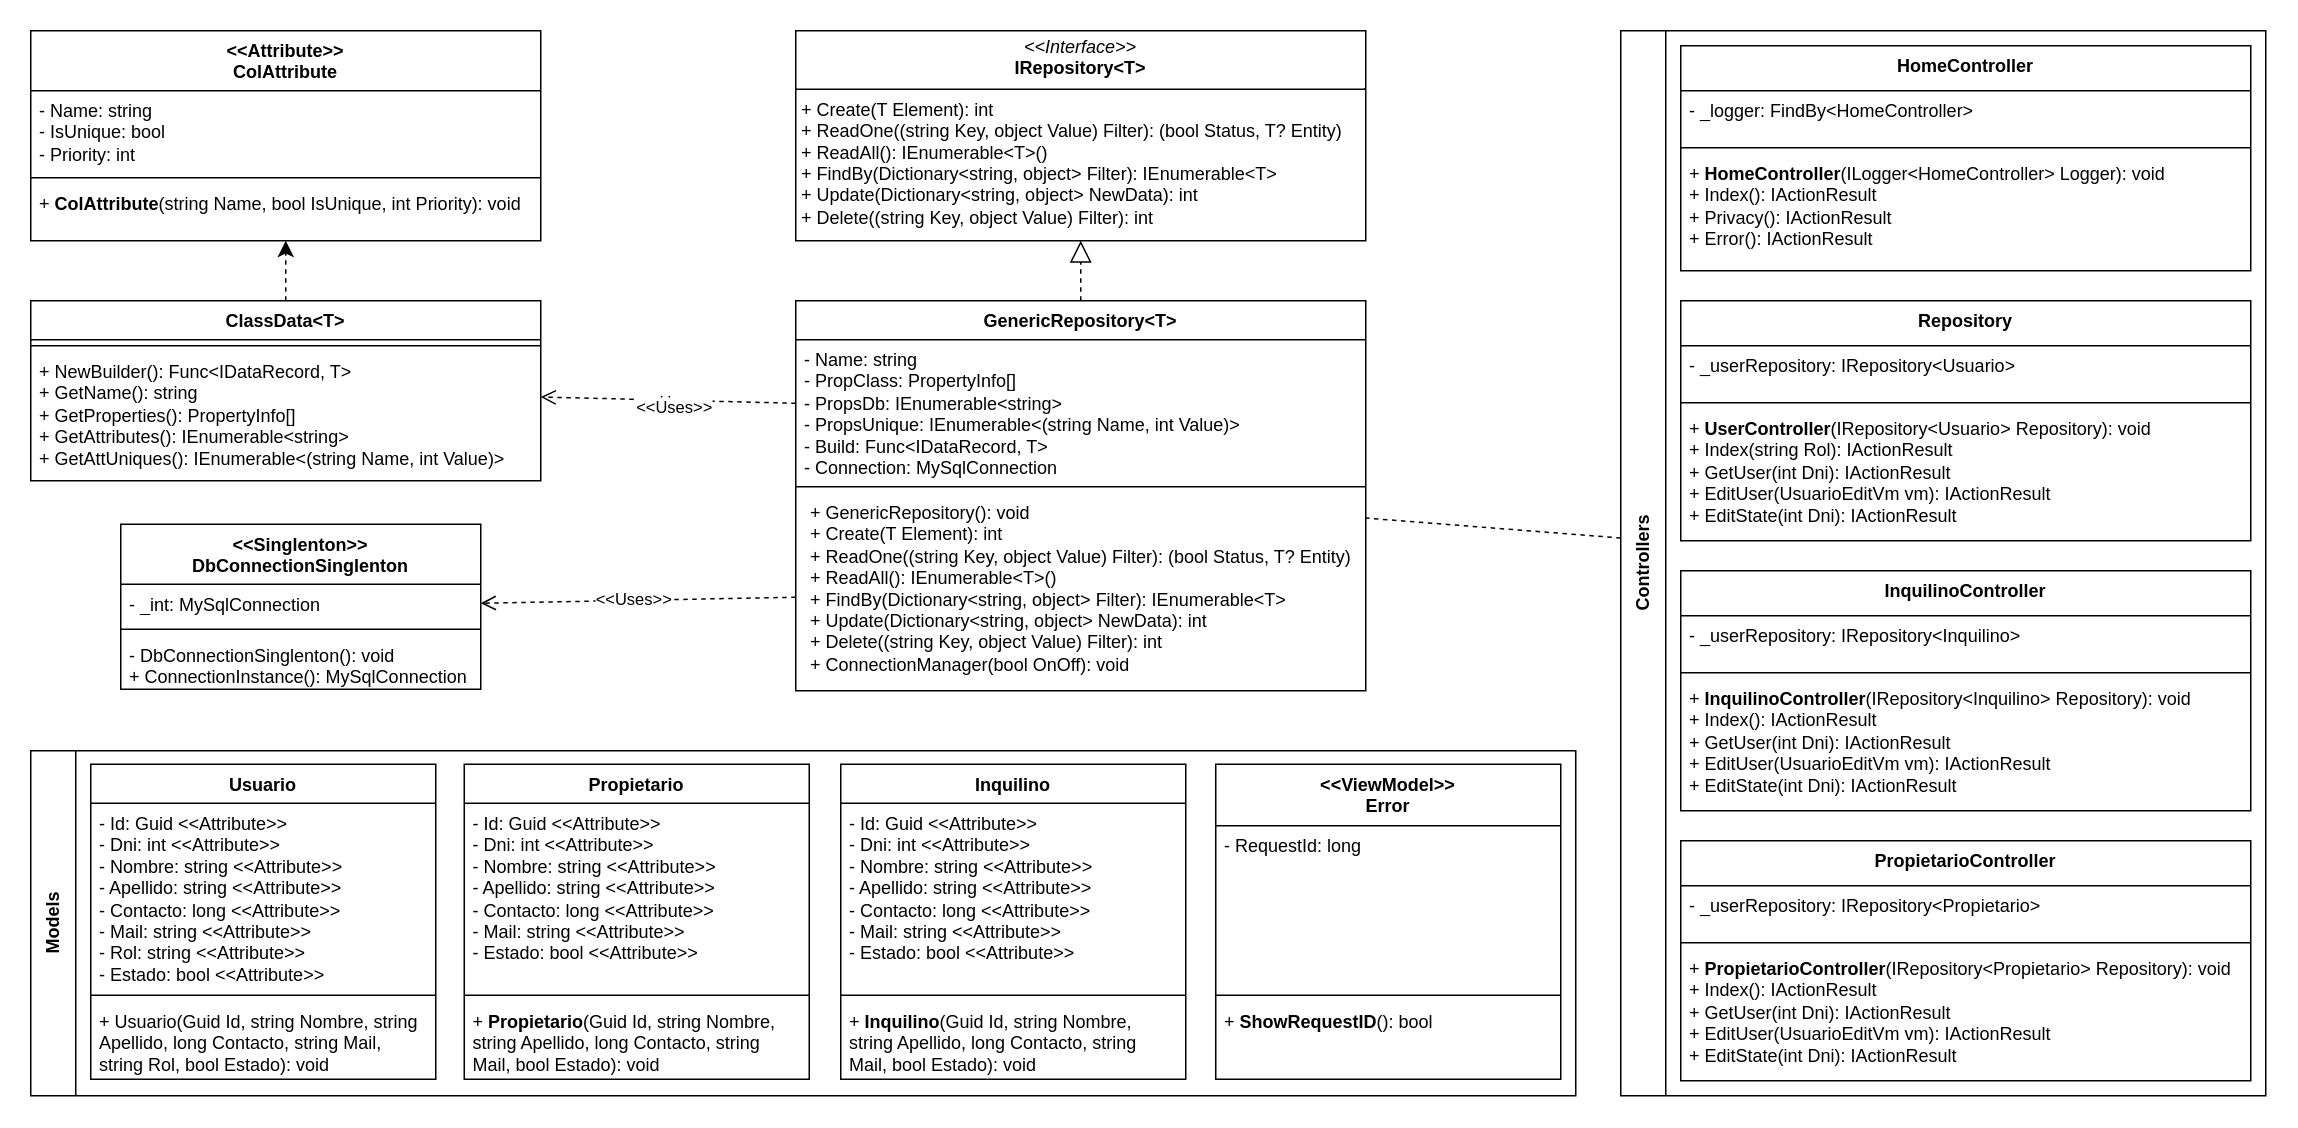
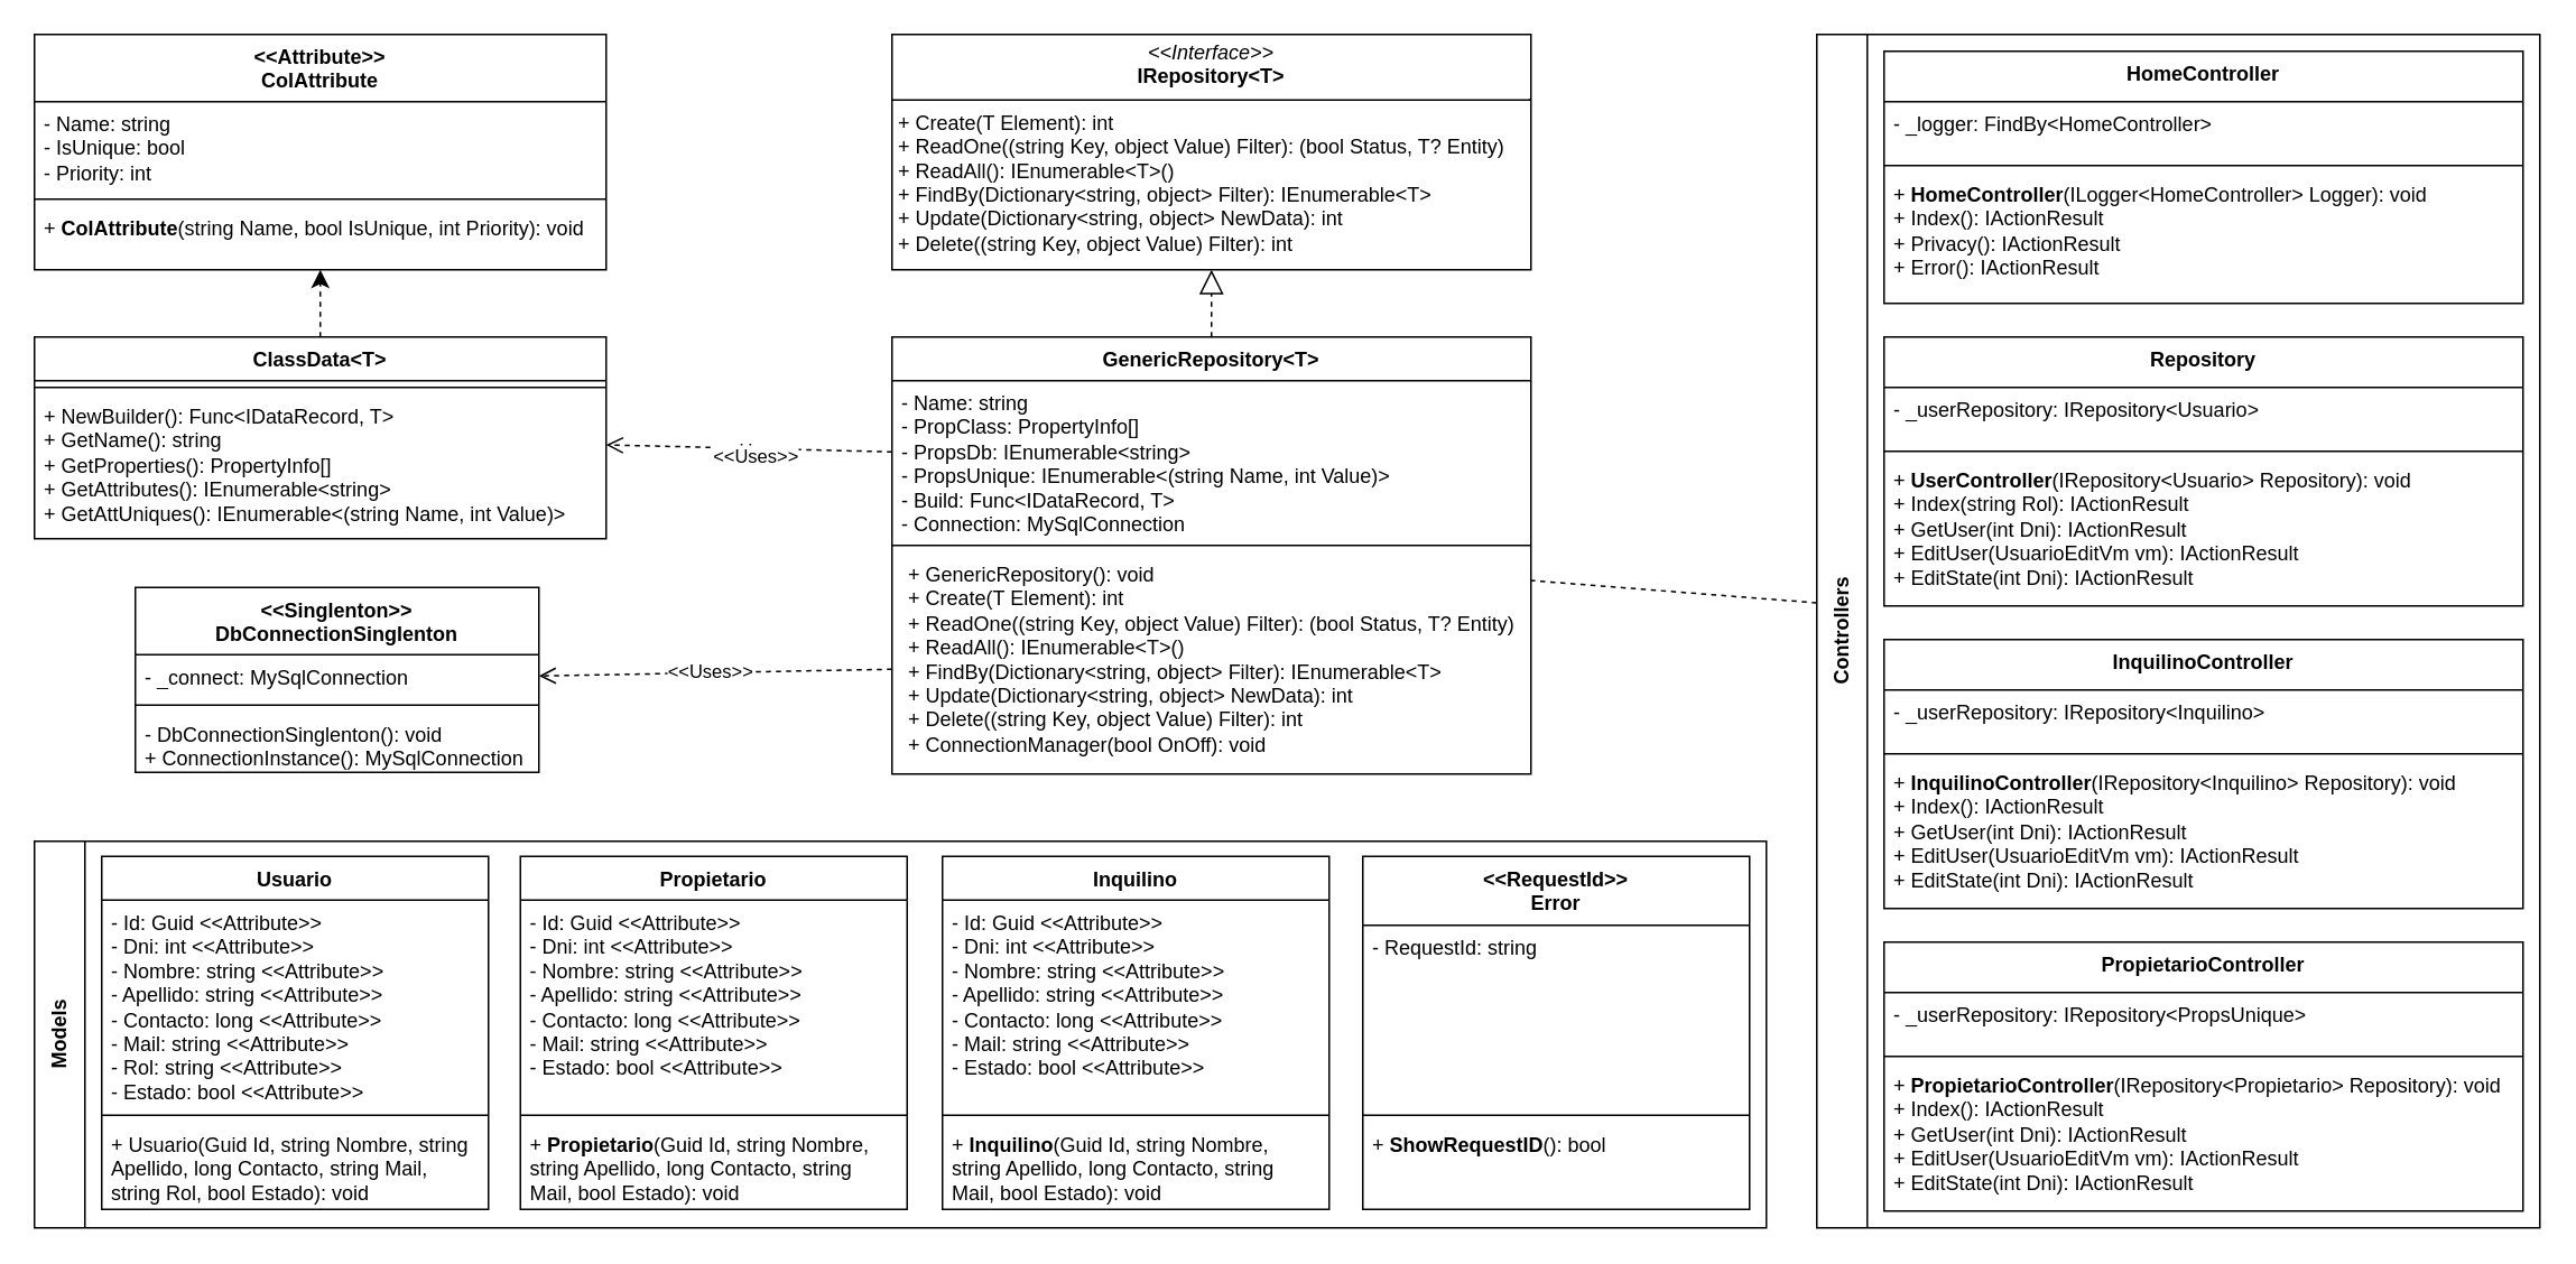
- <mxCell id="4" value="- _int: MySqlConnection" style="text;strokeColor=none;fillColor=none;align=left;verticalAlign=top;spacingLeft=4;spacingRight=4;overflow=hidden;rotatable=0;points=[[0,0.5],[1,0.5]];portConstraint=eastwest;whiteSpace=wrap;html=1;" vertex="1" parent="3"><mxGeometry y="40" width="240" height="26" as="geometry" /></mxCell>
+ <mxCell id="4" value="- _connect: MySqlConnection" style="text;strokeColor=none;fillColor=none;align=left;verticalAlign=top;spacingLeft=4;spacingRight=4;overflow=hidden;rotatable=0;points=[[0,0.5],[1,0.5]];portConstraint=eastwest;whiteSpace=wrap;html=1;" vertex="1" parent="3"><mxGeometry y="40" width="240" height="26" as="geometry" /></mxCell>
- <mxCell id="41" value="&lt;div&gt;&amp;lt;&amp;lt;ViewModel&amp;gt;&amp;gt;&lt;/div&gt;Error" style="swimlane;fontStyle=1;align=center;verticalAlign=top;childLayout=stackLayout;horizontal=1;startSize=41;horizontalStack=0;resizeParent=1;resizeParentMax=0;resizeLast=0;collapsible=1;marginBottom=0;whiteSpace=wrap;html=1;" vertex="1" parent="28"><mxGeometry x="790" y="9" width="230" height="210" as="geometry" /></mxCell>
+ <mxCell id="41" value="&lt;div&gt;&amp;lt;&amp;lt;RequestId&amp;gt;&amp;gt;&lt;/div&gt;Error" style="swimlane;fontStyle=1;align=center;verticalAlign=top;childLayout=stackLayout;horizontal=1;startSize=41;horizontalStack=0;resizeParent=1;resizeParentMax=0;resizeLast=0;collapsible=1;marginBottom=0;whiteSpace=wrap;html=1;" vertex="1" parent="28"><mxGeometry x="790" y="9" width="230" height="210" as="geometry" /></mxCell>
- <mxCell id="42" value="- RequestId: long&lt;div&gt;&lt;br&gt;&lt;/div&gt;" style="text;strokeColor=none;fillColor=none;align=left;verticalAlign=top;spacingLeft=4;spacingRight=4;overflow=hidden;rotatable=0;points=[[0,0.5],[1,0.5]];portConstraint=eastwest;whiteSpace=wrap;html=1;" vertex="1" parent="41"><mxGeometry y="41" width="230" height="109" as="geometry" /></mxCell>
+ <mxCell id="42" value="- RequestId: string&lt;div&gt;&lt;br&gt;&lt;/div&gt;" style="text;strokeColor=none;fillColor=none;align=left;verticalAlign=top;spacingLeft=4;spacingRight=4;overflow=hidden;rotatable=0;points=[[0,0.5],[1,0.5]];portConstraint=eastwest;whiteSpace=wrap;html=1;" vertex="1" parent="41"><mxGeometry y="41" width="230" height="109" as="geometry" /></mxCell>
- <mxCell id="17" value="- _userRepository: IRepository&amp;lt;Propietario&amp;gt;" style="text;strokeColor=none;fillColor=none;align=left;verticalAlign=top;spacingLeft=4;spacingRight=4;overflow=hidden;rotatable=0;points=[[0,0.5],[1,0.5]];portConstraint=eastwest;whiteSpace=wrap;html=1;" vertex="1" parent="16"><mxGeometry y="30" width="380" height="34" as="geometry" /></mxCell>
+ <mxCell id="17" value="- _userRepository: IRepository&amp;lt;PropsUnique&amp;gt;" style="text;strokeColor=none;fillColor=none;align=left;verticalAlign=top;spacingLeft=4;spacingRight=4;overflow=hidden;rotatable=0;points=[[0,0.5],[1,0.5]];portConstraint=eastwest;whiteSpace=wrap;html=1;" vertex="1" parent="16"><mxGeometry y="30" width="380" height="34" as="geometry" /></mxCell>
